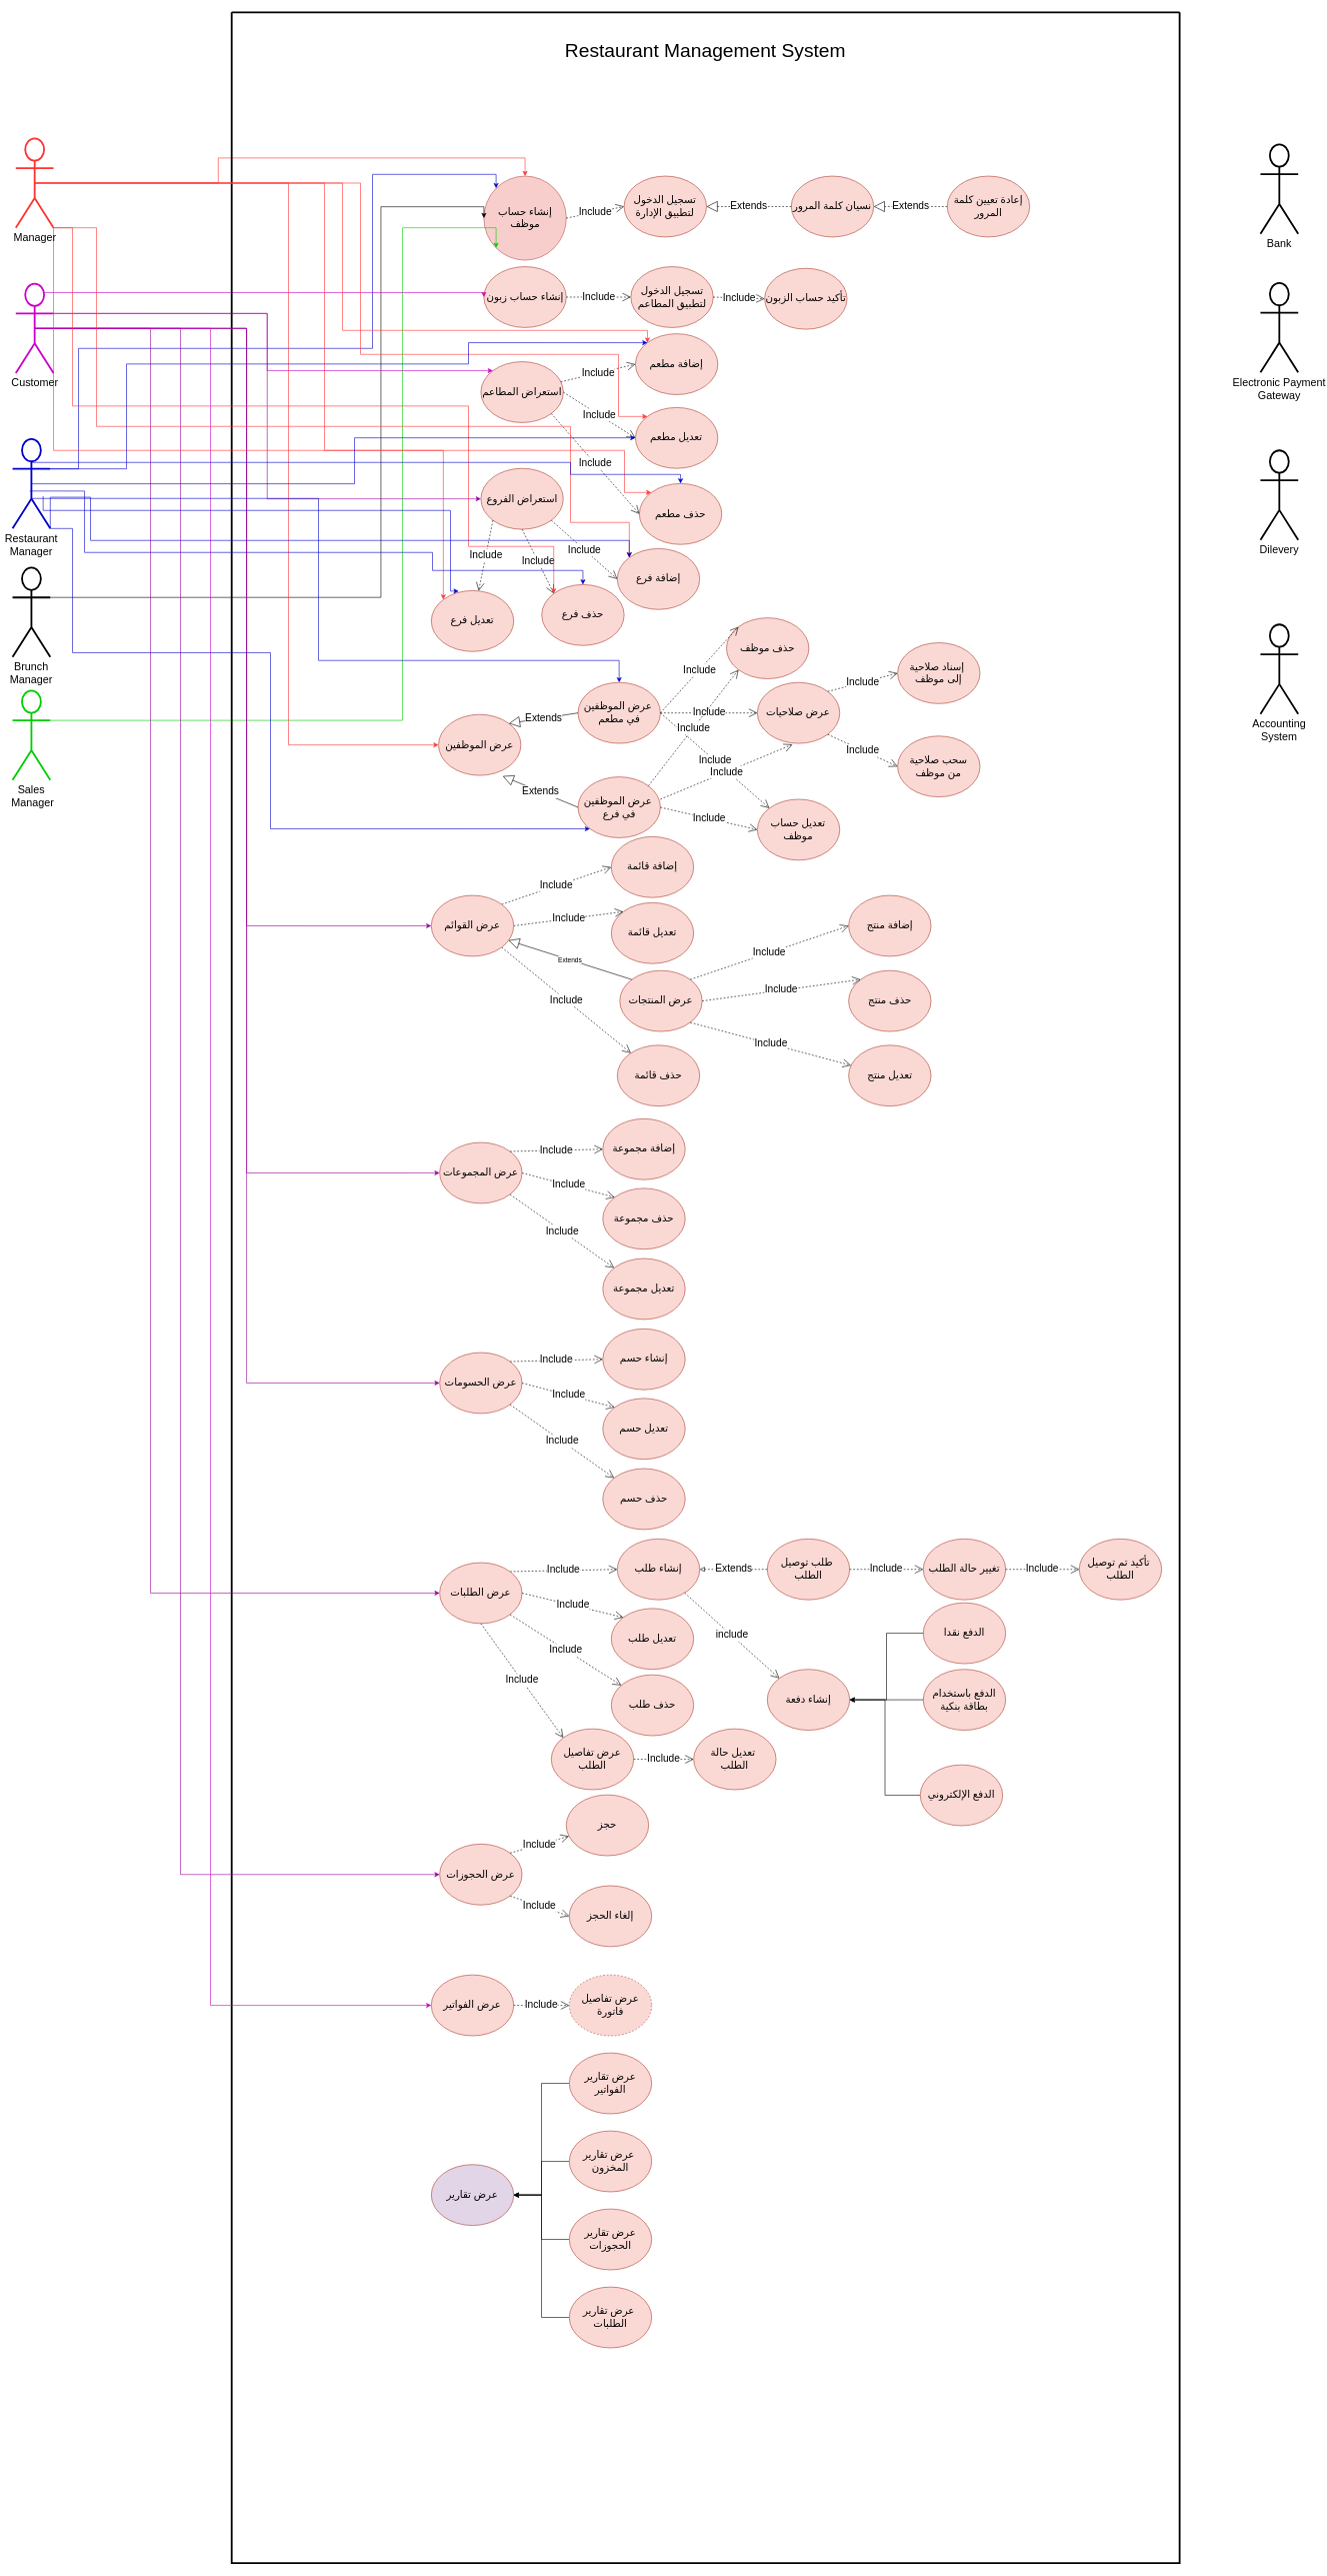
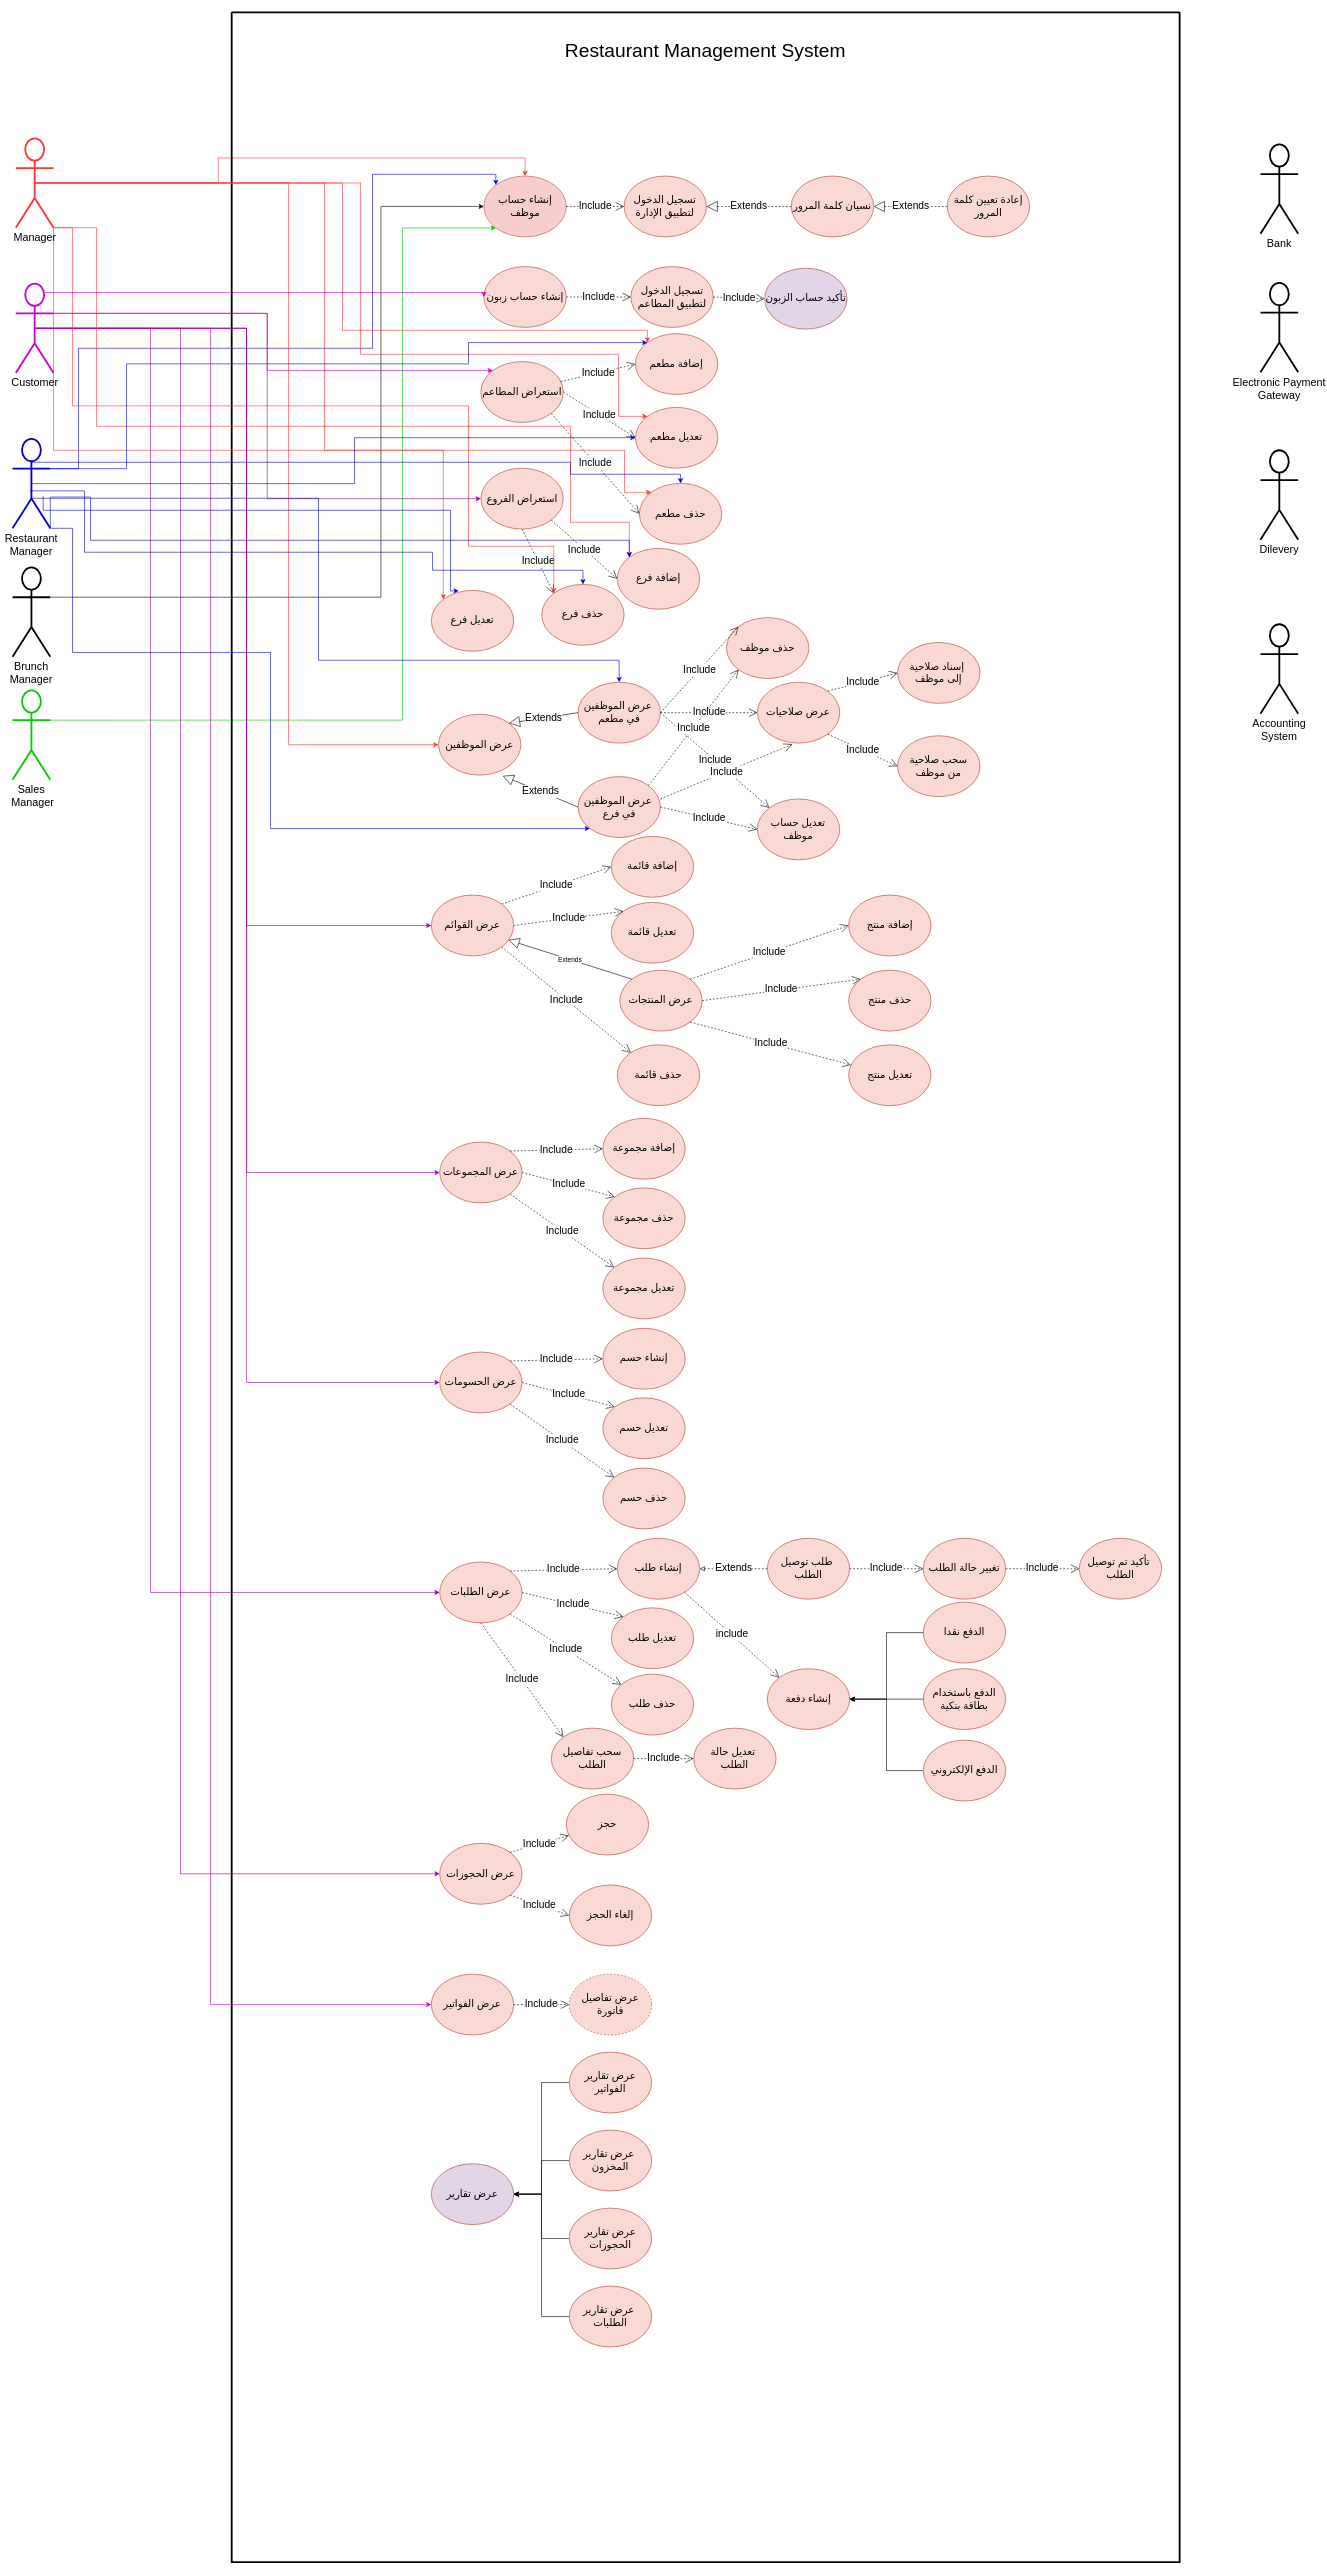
- <mxCell id="9" value="إنشاء حساب موظف" style="ellipse;whiteSpace=wrap;html=1;strokeWidth=1;fillColor=#f8cecc;strokeColor=#b85450;fontSize=17;perimeterSpacing=0;" parent="1" vertex="1"><mxGeometry x="805.639" y="292.939" width="137.308" height="140" as="geometry" /></mxCell>
+ <mxCell id="9" value="إنشاء حساب موظف" style="ellipse;whiteSpace=wrap;html=1;strokeWidth=1;fillColor=#f8cecc;strokeColor=#b85450;fontSize=17;perimeterSpacing=0;" parent="1" vertex="1"><mxGeometry x="805.639" y="292.939" width="137.308" height="101.417" as="geometry" /></mxCell>
- <mxCell id="15" value="تأكيد حساب الزبون" style="ellipse;whiteSpace=wrap;html=1;strokeWidth=1;fillColor=#fad9d5;strokeColor=#ae4132;fontSize=17;perimeterSpacing=0;" parent="14" vertex="1"><mxGeometry x="467.954" y="2.794" width="137.308" height="101.417" as="geometry" /></mxCell>
+ <mxCell id="15" value="تأكيد حساب الزبون" style="ellipse;whiteSpace=wrap;html=1;strokeWidth=1;fillColor=#e1d5e7;strokeColor=#ae4132;fontSize=17;perimeterSpacing=0;" parent="14" vertex="1"><mxGeometry x="467.954" y="2.794" width="137.308" height="101.417" as="geometry" /></mxCell>
- <mxCell id="34" value="Include" style="endArrow=open;endSize=12;dashed=1;html=1;rounded=0;fontSize=17;exitX=0;exitY=1;exitDx=0;exitDy=0;" parent="1" source="28" target="31" edge="1"><mxGeometry width="160" relative="1" as="geometry"><mxPoint x="941.392" y="1071.578" as="sourcePoint" /><mxPoint x="1066.808" y="1162.854" as="targetPoint" /></mxGeometry></mxCell>
- <mxCell id="87" value="عرض تفاصيل&lt;br&gt;الطلب" style="ellipse;whiteSpace=wrap;html=1;strokeWidth=1;fillColor=#fad9d5;strokeColor=#ae4132;fontSize=17;perimeterSpacing=0;" parent="1" vertex="1"><mxGeometry x="917.997" y="2879.999" width="137.308" height="101.417" as="geometry" /></mxCell>
+ <mxCell id="87" value="سحب تفاصيل&lt;br&gt;الطلب" style="ellipse;whiteSpace=wrap;html=1;strokeWidth=1;fillColor=#fad9d5;strokeColor=#ae4132;fontSize=17;perimeterSpacing=0;" parent="1" vertex="1"><mxGeometry x="917.997" y="2879.999" width="137.308" height="101.417" as="geometry" /></mxCell>
- <mxCell id="101" value="الدفع الإلكتروني" style="ellipse;whiteSpace=wrap;html=1;strokeWidth=1;fillColor=#fad9d5;strokeColor=#ae4132;fontSize=17;perimeterSpacing=0;" parent="1" vertex="1"><mxGeometry x="1532.997" y="2939.999" width="137.308" height="101.417" as="geometry" /></mxCell>
+ <mxCell id="101" value="الدفع الإلكتروني" style="ellipse;whiteSpace=wrap;html=1;strokeWidth=1;fillColor=#fad9d5;strokeColor=#ae4132;fontSize=17;perimeterSpacing=0;" parent="1" vertex="1"><mxGeometry x="1537.997" y="2899.999" width="137.308" height="101.417" as="geometry" /></mxCell>
